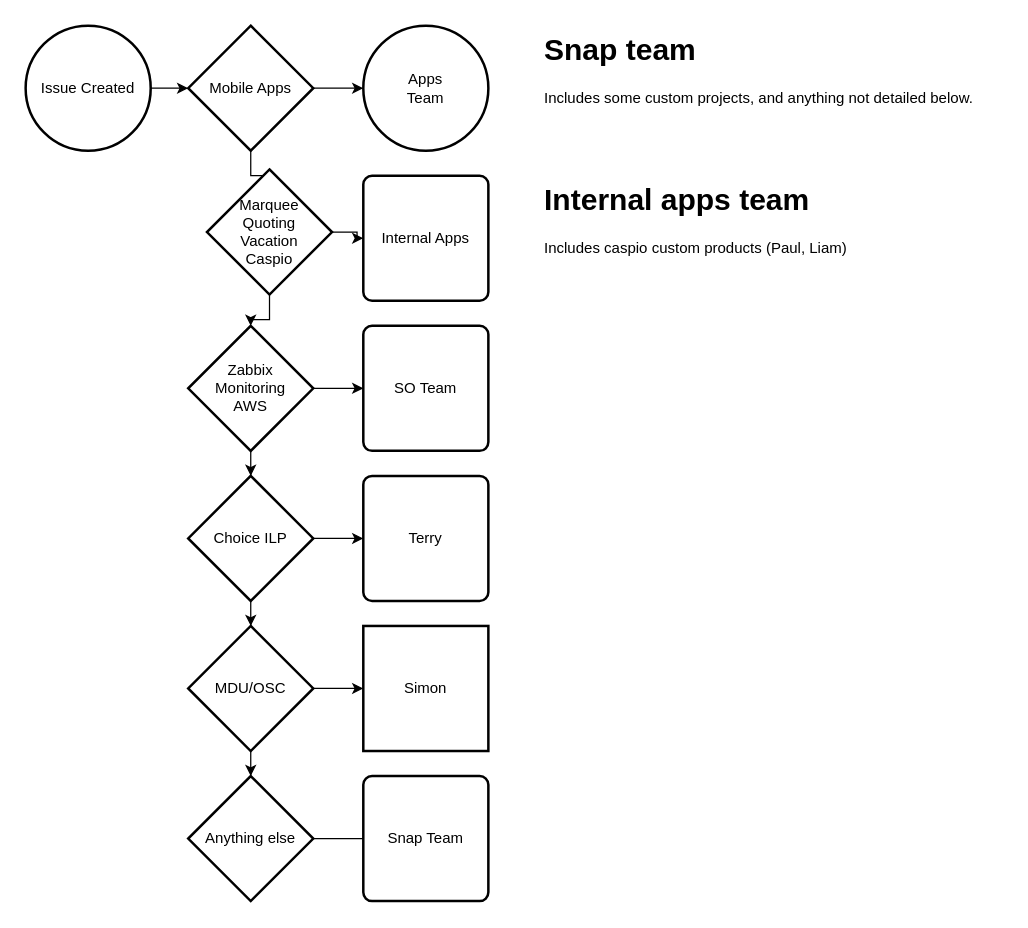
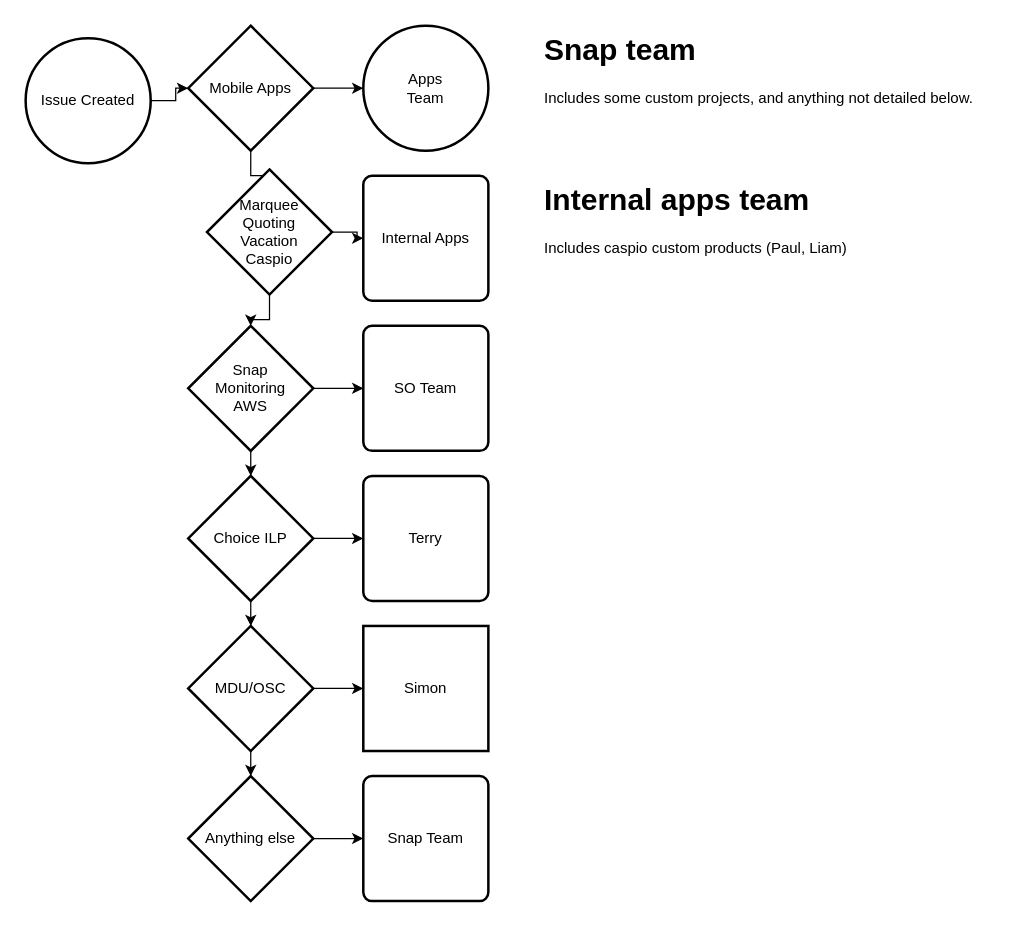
- <mxCell id="3" value="Issue Created" style="strokeWidth=2;html=1;shape=mxgraph.flowchart.start_2;whiteSpace=wrap;" vertex="1" parent="1"><mxGeometry x="20" y="20" width="100" height="100" as="geometry" /></mxCell>
+ <mxCell id="3" value="Issue Created" style="strokeWidth=2;html=1;shape=mxgraph.flowchart.start_2;whiteSpace=wrap;" vertex="1" parent="1"><mxGeometry x="20" y="30" width="100" height="100" as="geometry" /></mxCell>
- <mxCell id="14" value="Zabbix&lt;br&gt;Monitoring&lt;br&gt;AWS" style="strokeWidth=2;html=1;shape=mxgraph.flowchart.decision;whiteSpace=wrap;" vertex="1" parent="1"><mxGeometry x="150" y="260" width="100" height="100" as="geometry" /></mxCell>
+ <mxCell id="14" value="Snap&lt;br&gt;Monitoring&lt;br&gt;AWS" style="strokeWidth=2;html=1;shape=mxgraph.flowchart.decision;whiteSpace=wrap;" vertex="1" parent="1"><mxGeometry x="150" y="260" width="100" height="100" as="geometry" /></mxCell>
- <mxCell id="26" value="" style="edgeStyle=orthogonalEdgeStyle;rounded=0;orthogonalLoop=1;jettySize=auto;html=1;endArrow=none;" edge="1" parent="1" source="27" target="28"><mxGeometry relative="1" as="geometry" /></mxCell>
+ <mxCell id="26" value="" style="edgeStyle=orthogonalEdgeStyle;rounded=0;orthogonalLoop=1;jettySize=auto;html=1;" edge="1" parent="1" source="27" target="28"><mxGeometry relative="1" as="geometry" /></mxCell>
